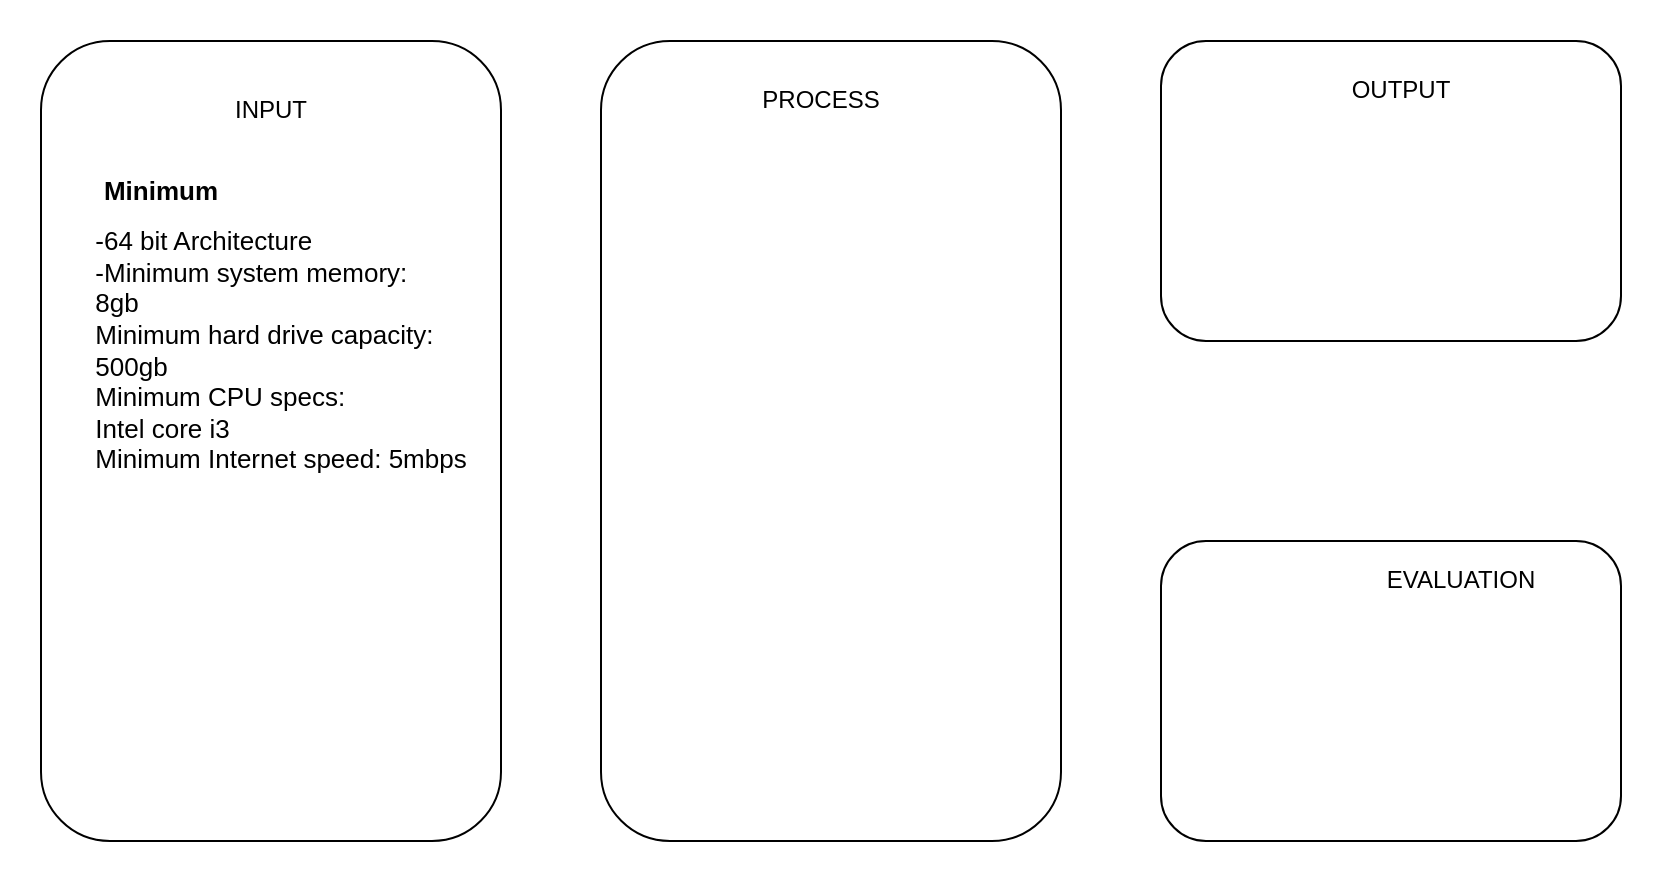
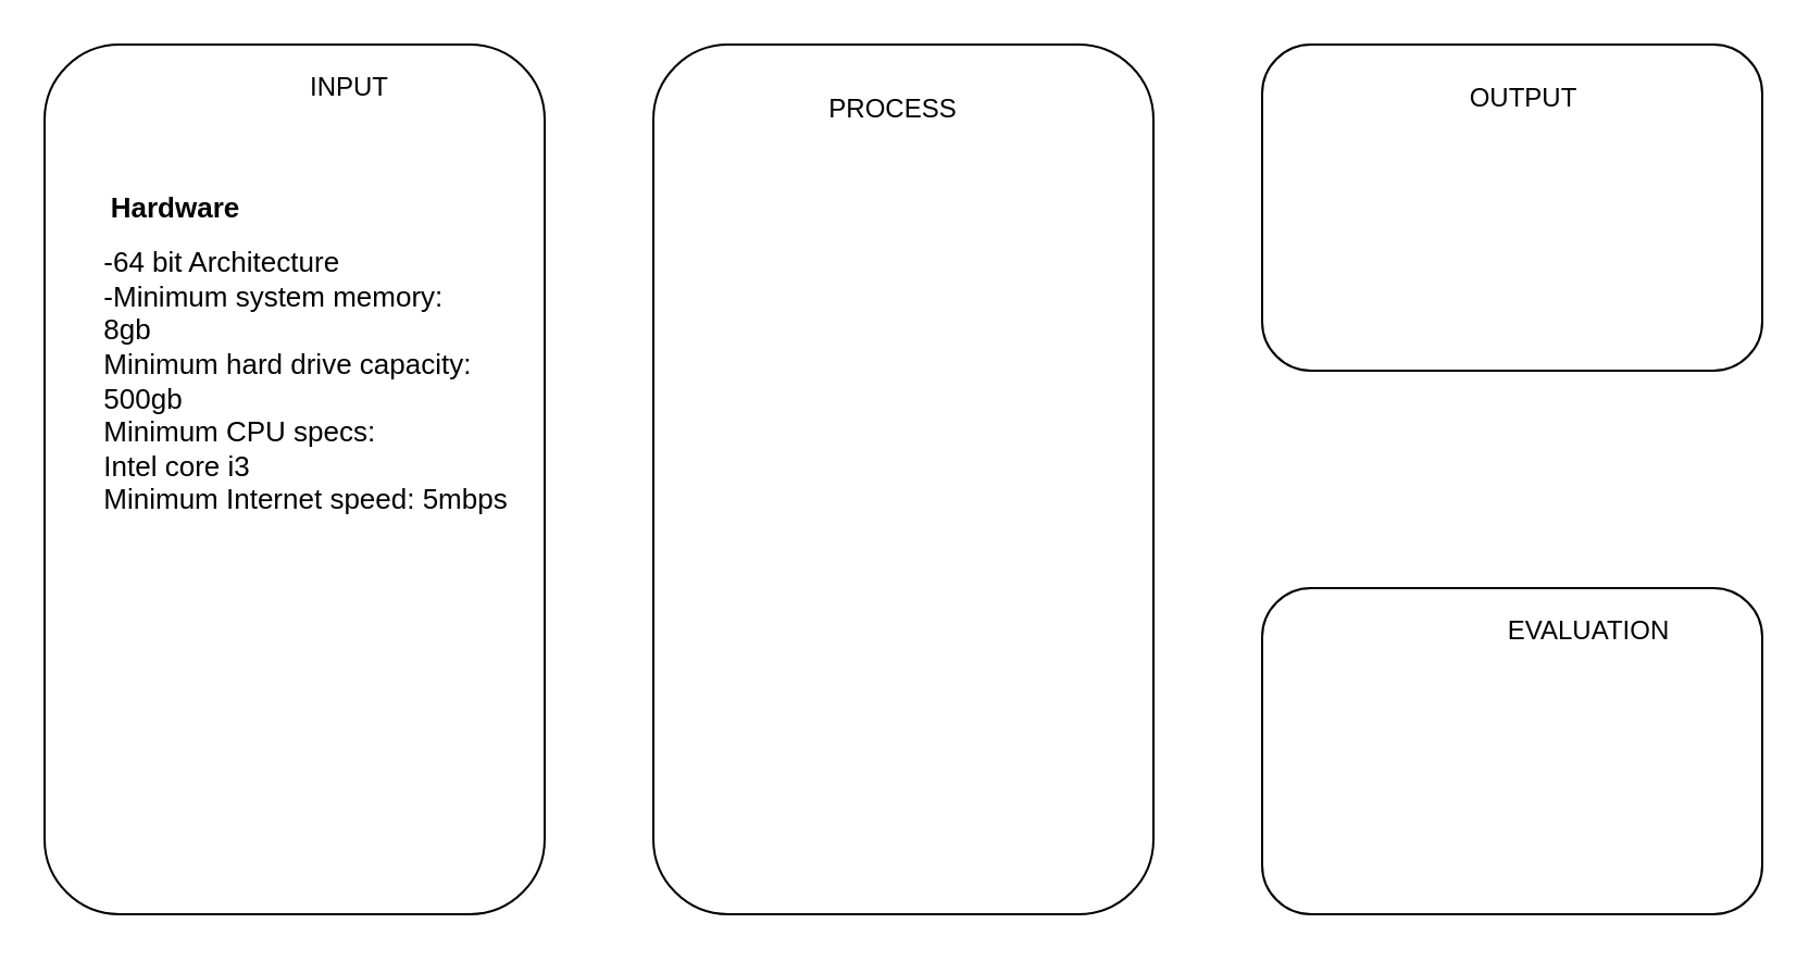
- <mxCell id="3" value="INPUT" style="text;html=1;align=center;verticalAlign=middle;resizable=0;points=[];autosize=1;strokeColor=none;fillColor=none;" vertex="1" parent="1"><mxGeometry x="105" y="40" width="60" height="30" as="geometry" /></mxCell>
+ <mxCell id="3" value="INPUT" style="text;html=1;align=center;verticalAlign=middle;resizable=0;points=[];autosize=1;strokeColor=none;fillColor=none;" vertex="1" parent="1"><mxGeometry x="130" y="25" width="60" height="30" as="geometry" /></mxCell>
- <mxCell id="10" value="&lt;font style=&quot;font-size: 13px;&quot;&gt;&lt;b&gt;Minimum&lt;/b&gt;&lt;/font&gt;" style="text;html=1;align=center;verticalAlign=middle;resizable=0;points=[];autosize=1;strokeColor=none;fillColor=none;" vertex="1" parent="1"><mxGeometry x="40" y="80" width="80" height="30" as="geometry" /></mxCell>
+ <mxCell id="10" value="&lt;font style=&quot;font-size: 13px;&quot;&gt;&lt;b&gt;Hardware&lt;/b&gt;&lt;/font&gt;" style="text;html=1;align=center;verticalAlign=middle;resizable=0;points=[];autosize=1;strokeColor=none;fillColor=none;" vertex="1" parent="1"><mxGeometry x="40" y="80" width="80" height="30" as="geometry" /></mxCell>
